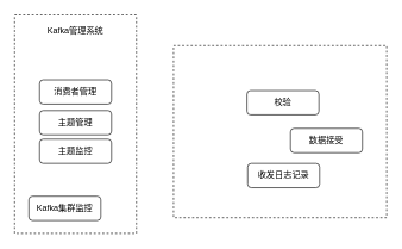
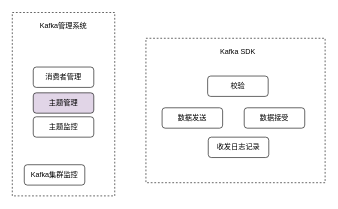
+ <mxCell id="13" value="Kafka SDK" style="text;html=1;strokeColor=none;fillColor=none;align=center;verticalAlign=middle;whiteSpace=wrap;rounded=0;dashed=1;" vertex="1" parent="1"><mxGeometry x="347" y="75" width="99" height="20" as="geometry" /></mxCell>
- <mxCell id="5" value="主题管理" style="rounded=1;whiteSpace=wrap;html=1;" vertex="1" parent="1"><mxGeometry x="55" y="154" width="101" height="34" as="geometry" /></mxCell>
+ <mxCell id="5" value="主题管理" style="rounded=1;whiteSpace=wrap;html=1;fillColor=#e1d5e7;" vertex="1" parent="1"><mxGeometry x="55" y="154" width="101" height="34" as="geometry" /></mxCell>
+ <mxCell id="9" value="数据发送" style="rounded=1;whiteSpace=wrap;html=1;" vertex="1" parent="1"><mxGeometry x="270" y="179" width="101" height="34" as="geometry" /></mxCell>
